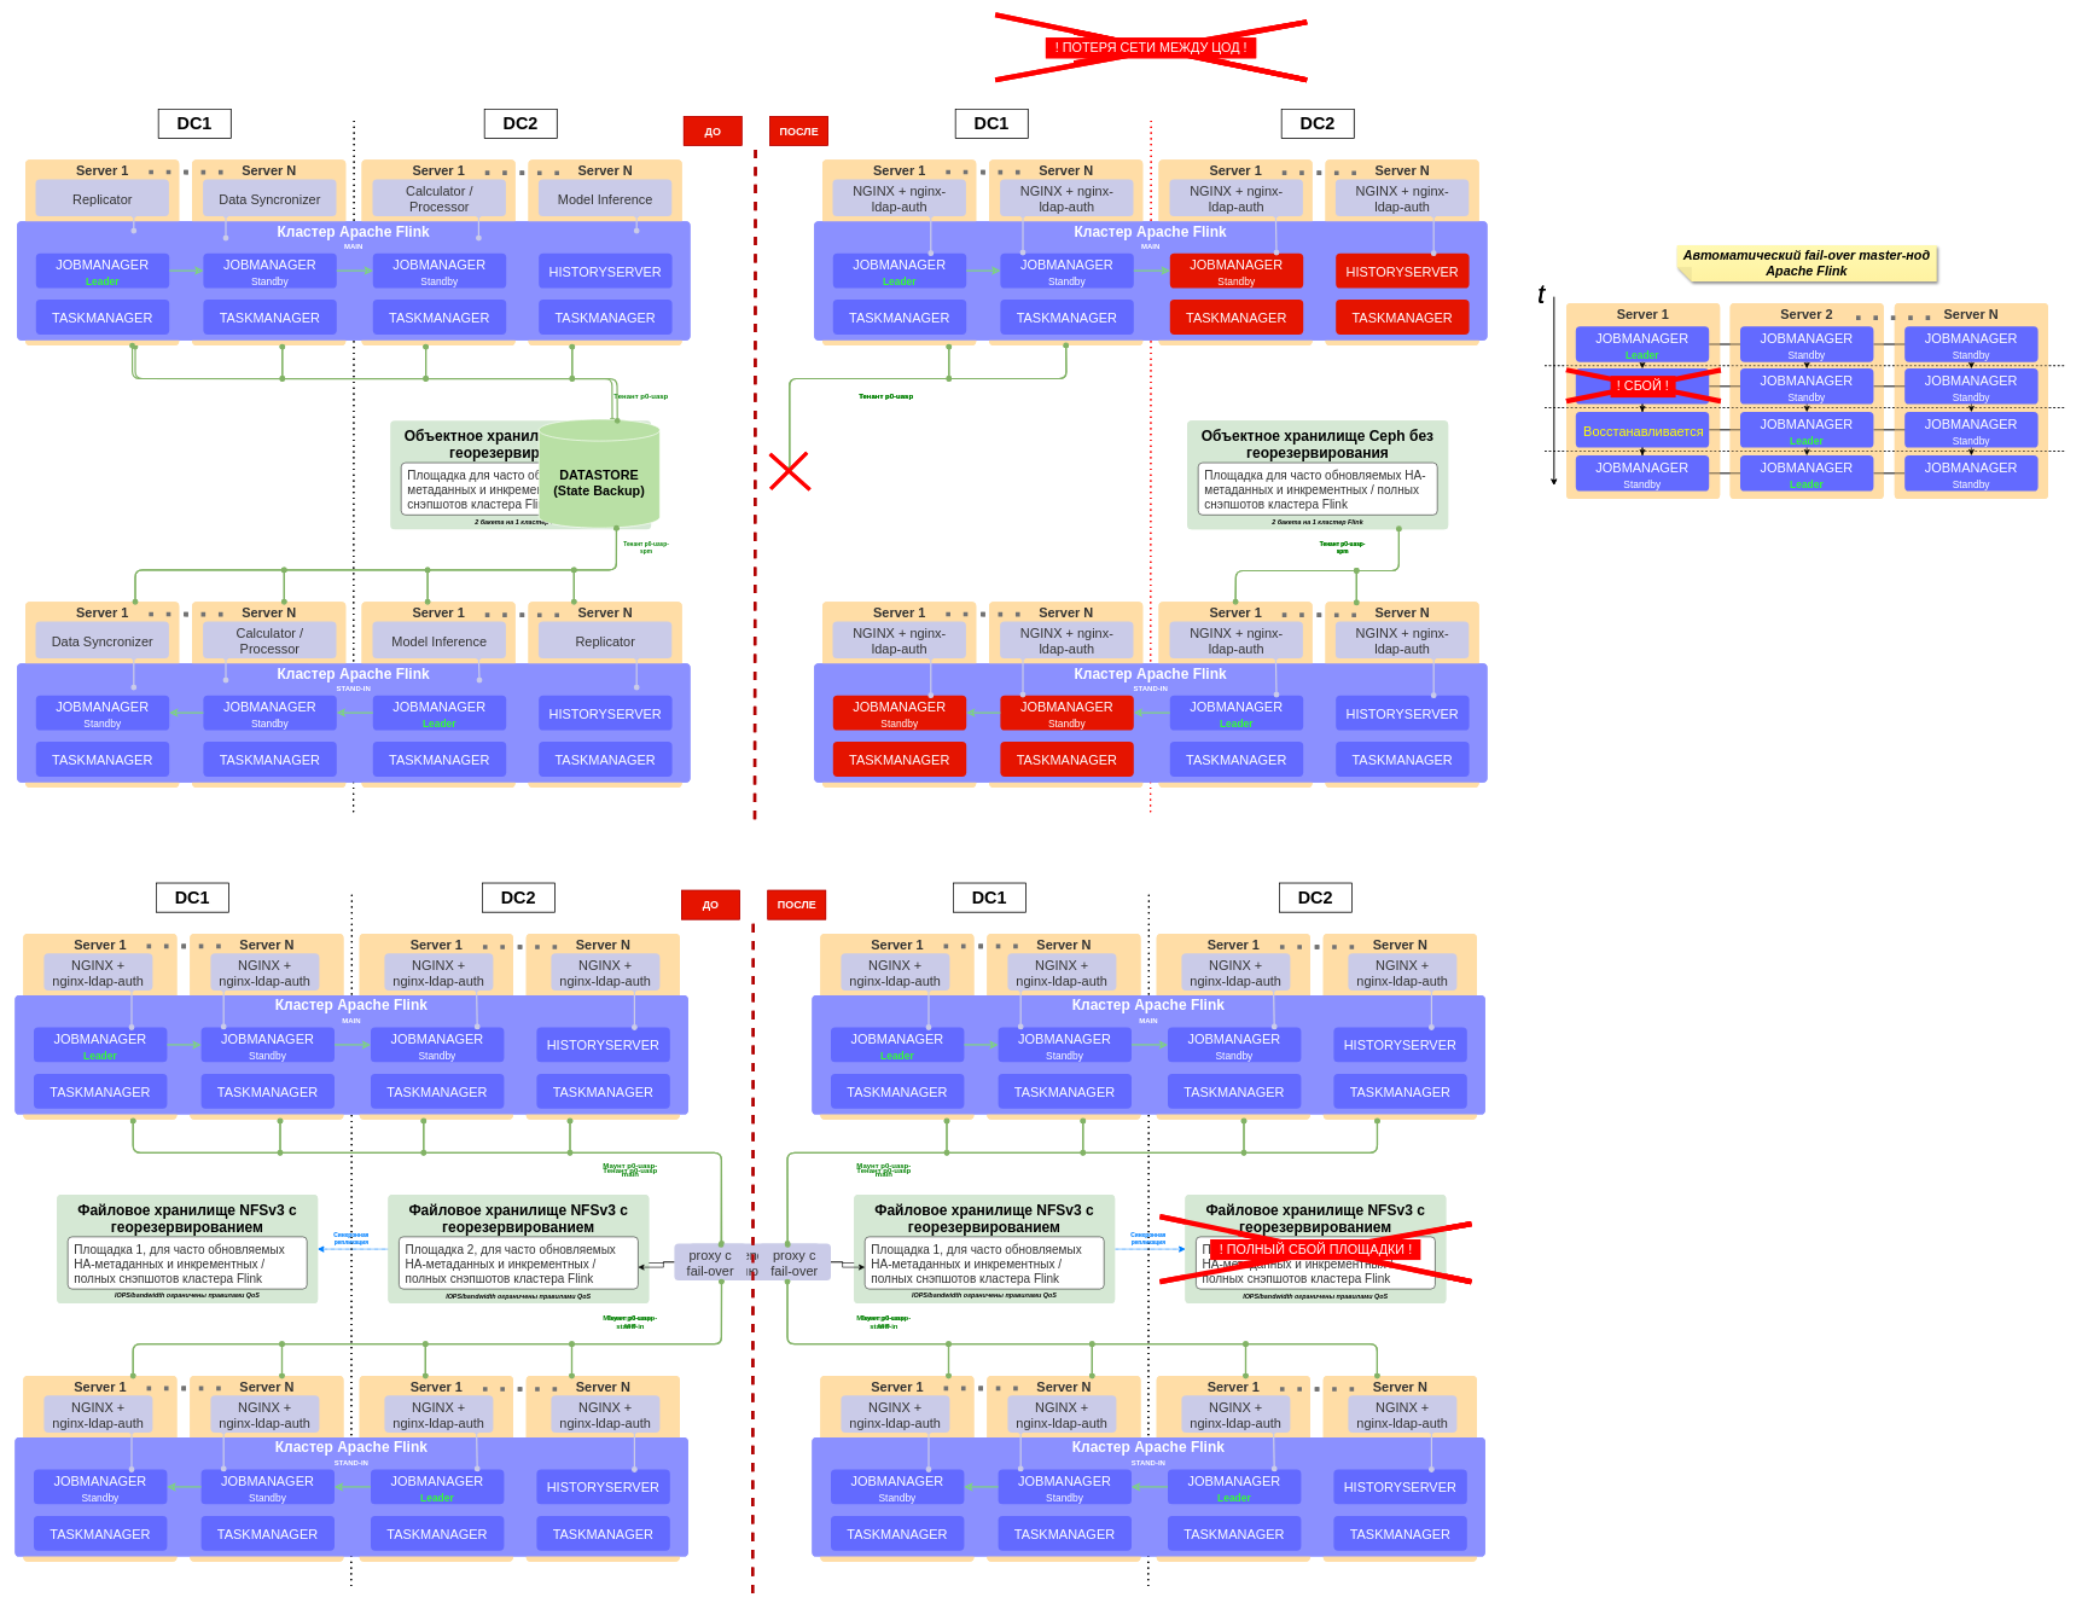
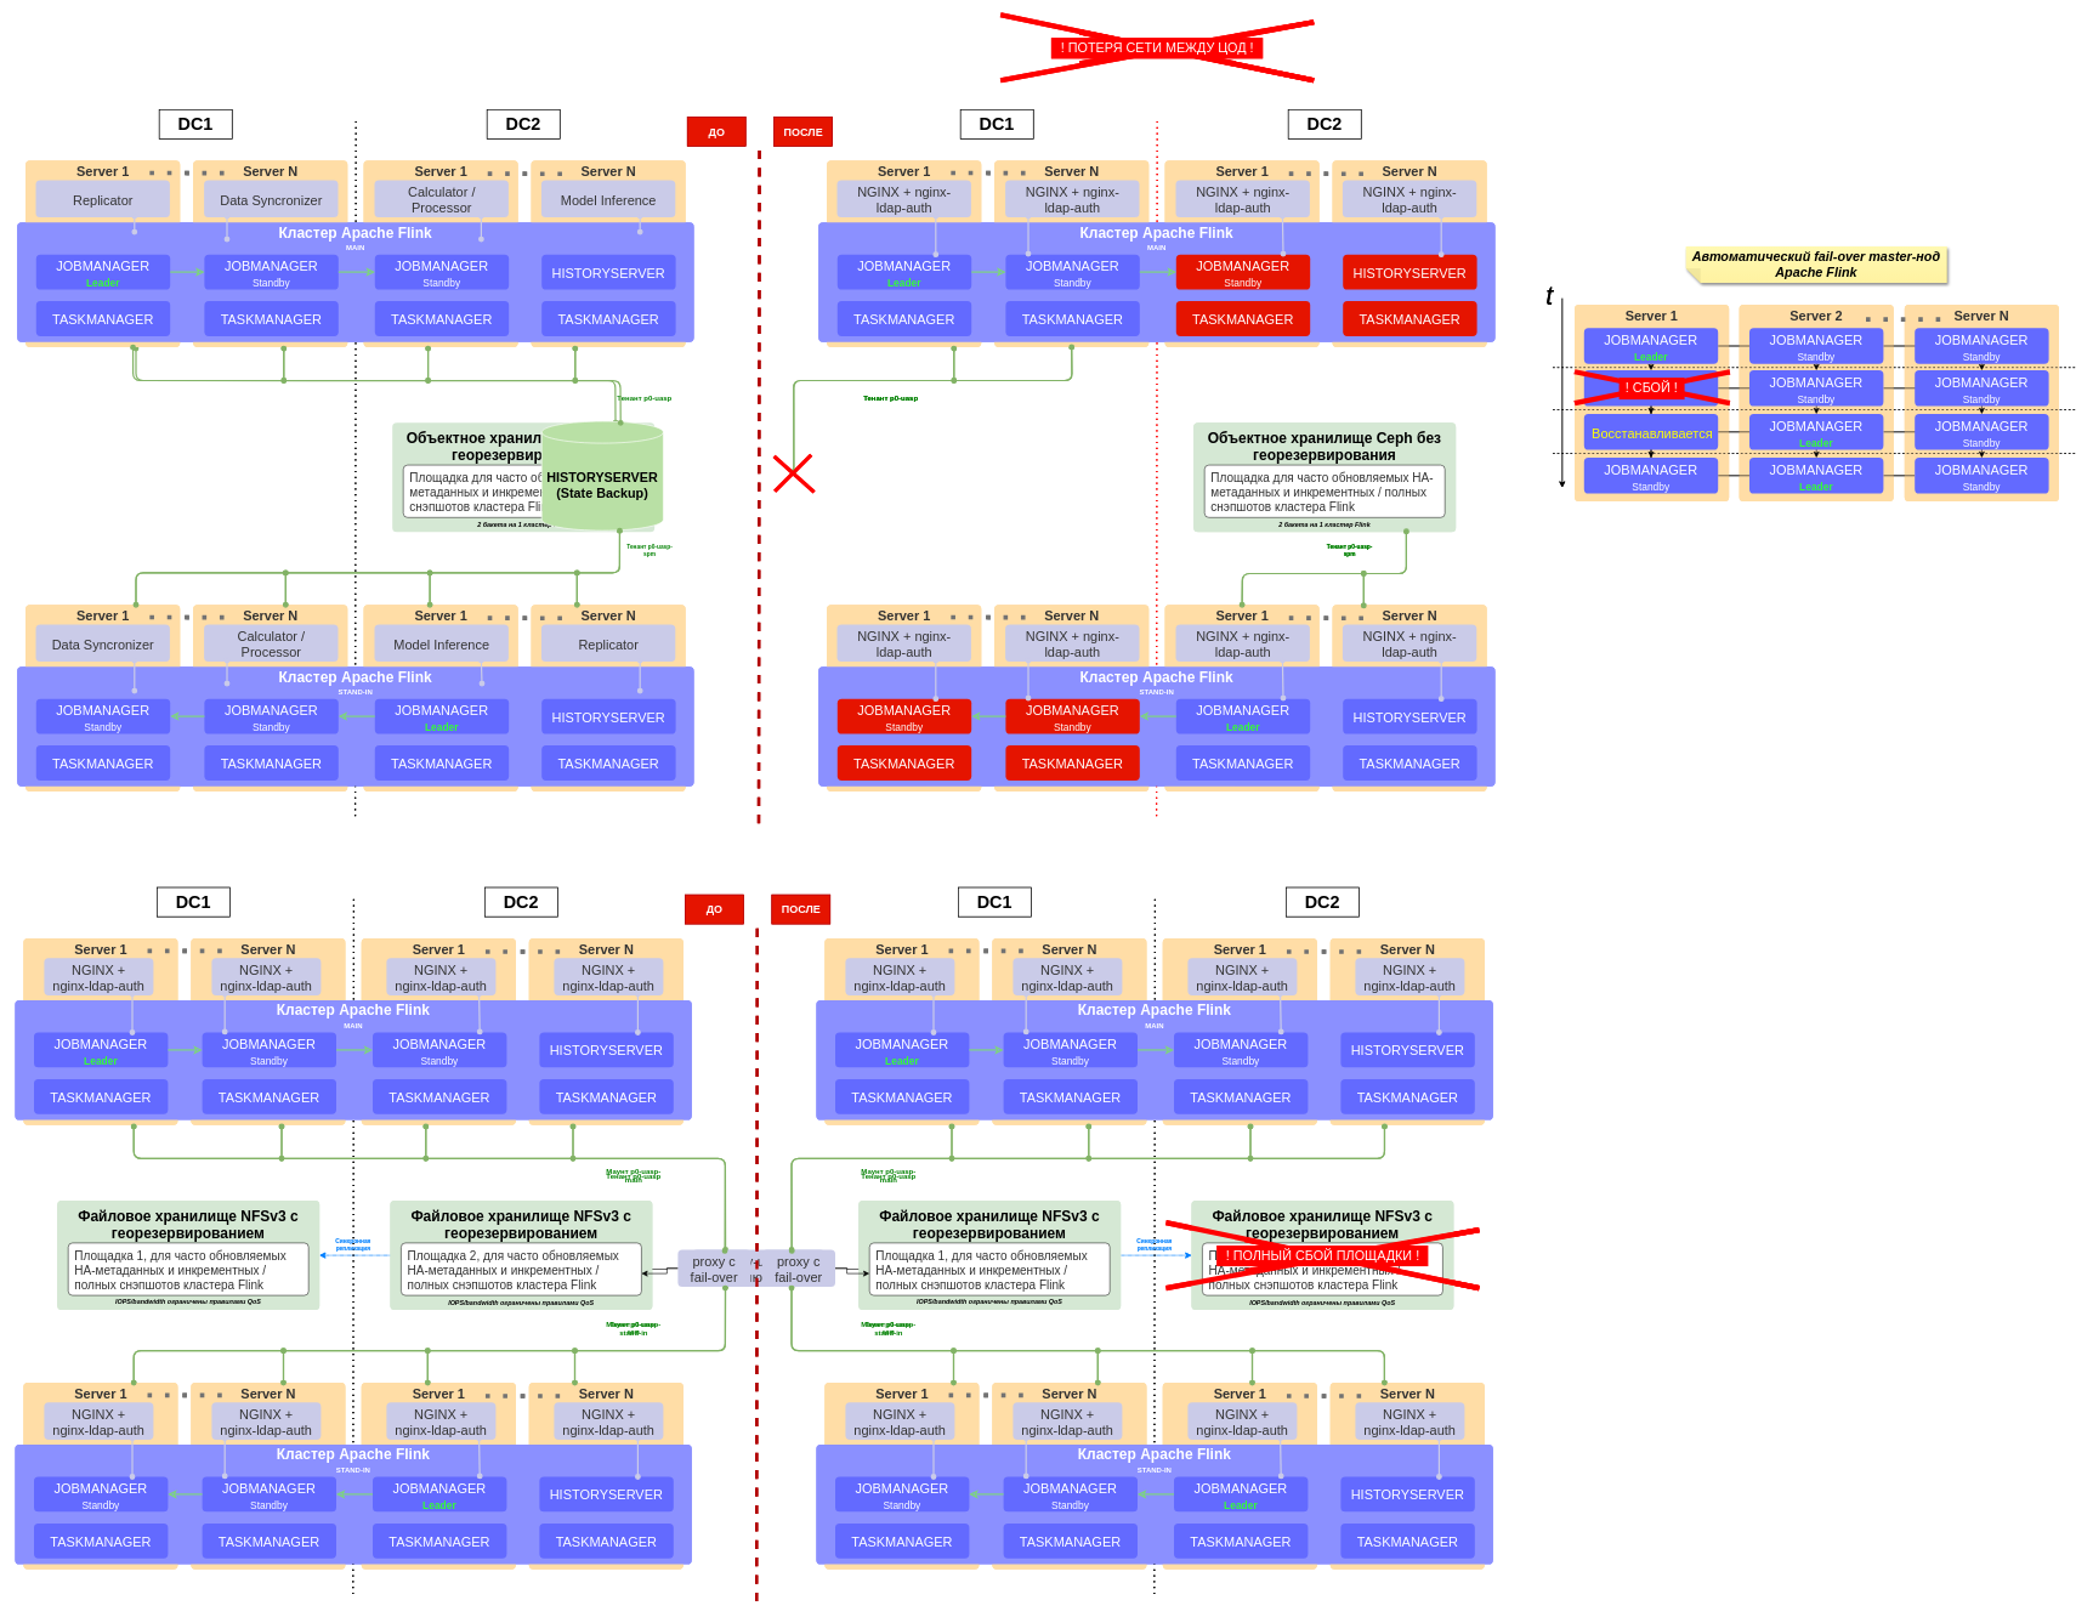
- <mxCell id="324" value="&lt;b&gt;&lt;font style=&quot;font-size: 18px;&quot;&gt;DATASTORE&lt;br&gt;(State Backup)&lt;/font&gt;&lt;/b&gt;" style="shape=cylinder3;whiteSpace=wrap;html=1;boundedLbl=1;backgroundOutline=1;size=15;fillColor=light-dark(#B9E0A5,#7DD47D);strokeColor=#FFFFFF;" vertex="1" parent="1"><mxGeometry x="743" y="578" width="167" height="150" as="geometry" /></mxCell>
+ <mxCell id="324" value="&lt;b&gt;&lt;font style=&quot;font-size: 18px;&quot;&gt;HISTORYSERVER&lt;br&gt;(State Backup)&lt;/font&gt;&lt;/b&gt;" style="shape=cylinder3;whiteSpace=wrap;html=1;boundedLbl=1;backgroundOutline=1;size=15;fillColor=light-dark(#B9E0A5,#7DD47D);strokeColor=#FFFFFF;" vertex="1" parent="1"><mxGeometry x="743" y="578" width="167" height="150" as="geometry" /></mxCell>
- <mxCell id="180" value="proxy-endpoint с переключением" style="html=1;overflow=block;blockSpacing=1;whiteSpace=wrap;fontSize=18.3;fontColor=#333333;align=center;spacingLeft=8.4;spacingRight=8.4;spacingTop=2.4;spacing=3.6;verticalAlign=middle;strokeOpacity=0;fillOpacity=100;rounded=1;absoluteArcSize=1;arcSize=12;fillColor=#CACBE8;strokeWidth=0.8;strokeColor=#CACBE8;" parent="1" vertex="1"><mxGeometry x="950" y="1715.25" width="181.5" height="51" as="geometry" /></mxCell>
+ <mxCell id="180" value="proxy-uasp с переключением" style="html=1;overflow=block;blockSpacing=1;whiteSpace=wrap;fontSize=18.3;fontColor=#333333;align=center;spacingLeft=8.4;spacingRight=8.4;spacingTop=2.4;spacing=3.6;verticalAlign=middle;strokeOpacity=0;fillOpacity=100;rounded=1;absoluteArcSize=1;arcSize=12;fillColor=#CACBE8;strokeWidth=0.8;strokeColor=#CACBE8;" parent="1" vertex="1"><mxGeometry x="950" y="1715.25" width="181.5" height="51" as="geometry" /></mxCell>
